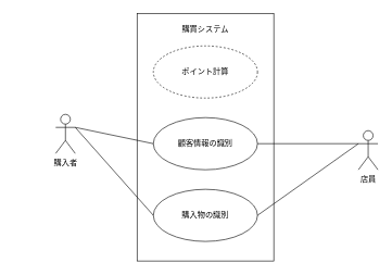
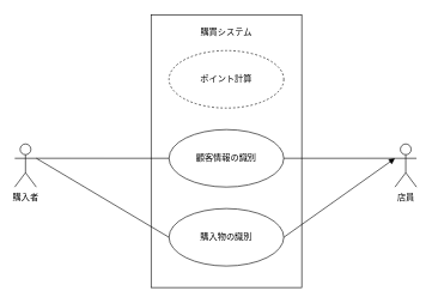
- <mxCell id="2" value="購入者" style="shape=umlActor;verticalLabelPosition=bottom;verticalAlign=top;html=1;outlineConnect=0;" vertex="1" parent="1"><mxGeometry x="85" y="175" width="30" height="60" as="geometry" /></mxCell>
+ <mxCell id="2" value="購入者" style="shape=umlActor;verticalLabelPosition=bottom;verticalAlign=top;html=1;outlineConnect=0;" vertex="1" parent="1"><mxGeometry x="20" y="200" width="30" height="60" as="geometry" /></mxCell>
- <mxCell id="11" value="" style="endArrow=none;html=1;rounded=0;entryX=0;entryY=0.333;entryDx=0;entryDy=0;entryPerimeter=0;exitX=1;exitY=0.5;exitDx=0;exitDy=0;" edge="1" parent="1" source="5" target="6"><mxGeometry width="50" height="50" relative="1" as="geometry"><mxPoint x="420" y="385" as="sourcePoint" /><mxPoint x="575" y="325" as="targetPoint" /></mxGeometry></mxCell>
+ <mxCell id="11" value="" style="endArrow=block;html=1;rounded=0;entryX=0;entryY=0.333;entryDx=0;entryDy=0;entryPerimeter=0;exitX=1;exitY=0.5;exitDx=0;exitDy=0;" edge="1" parent="1" source="5" target="6"><mxGeometry width="50" height="50" relative="1" as="geometry"><mxPoint x="420" y="385" as="sourcePoint" /><mxPoint x="575" y="325" as="targetPoint" /></mxGeometry></mxCell>
